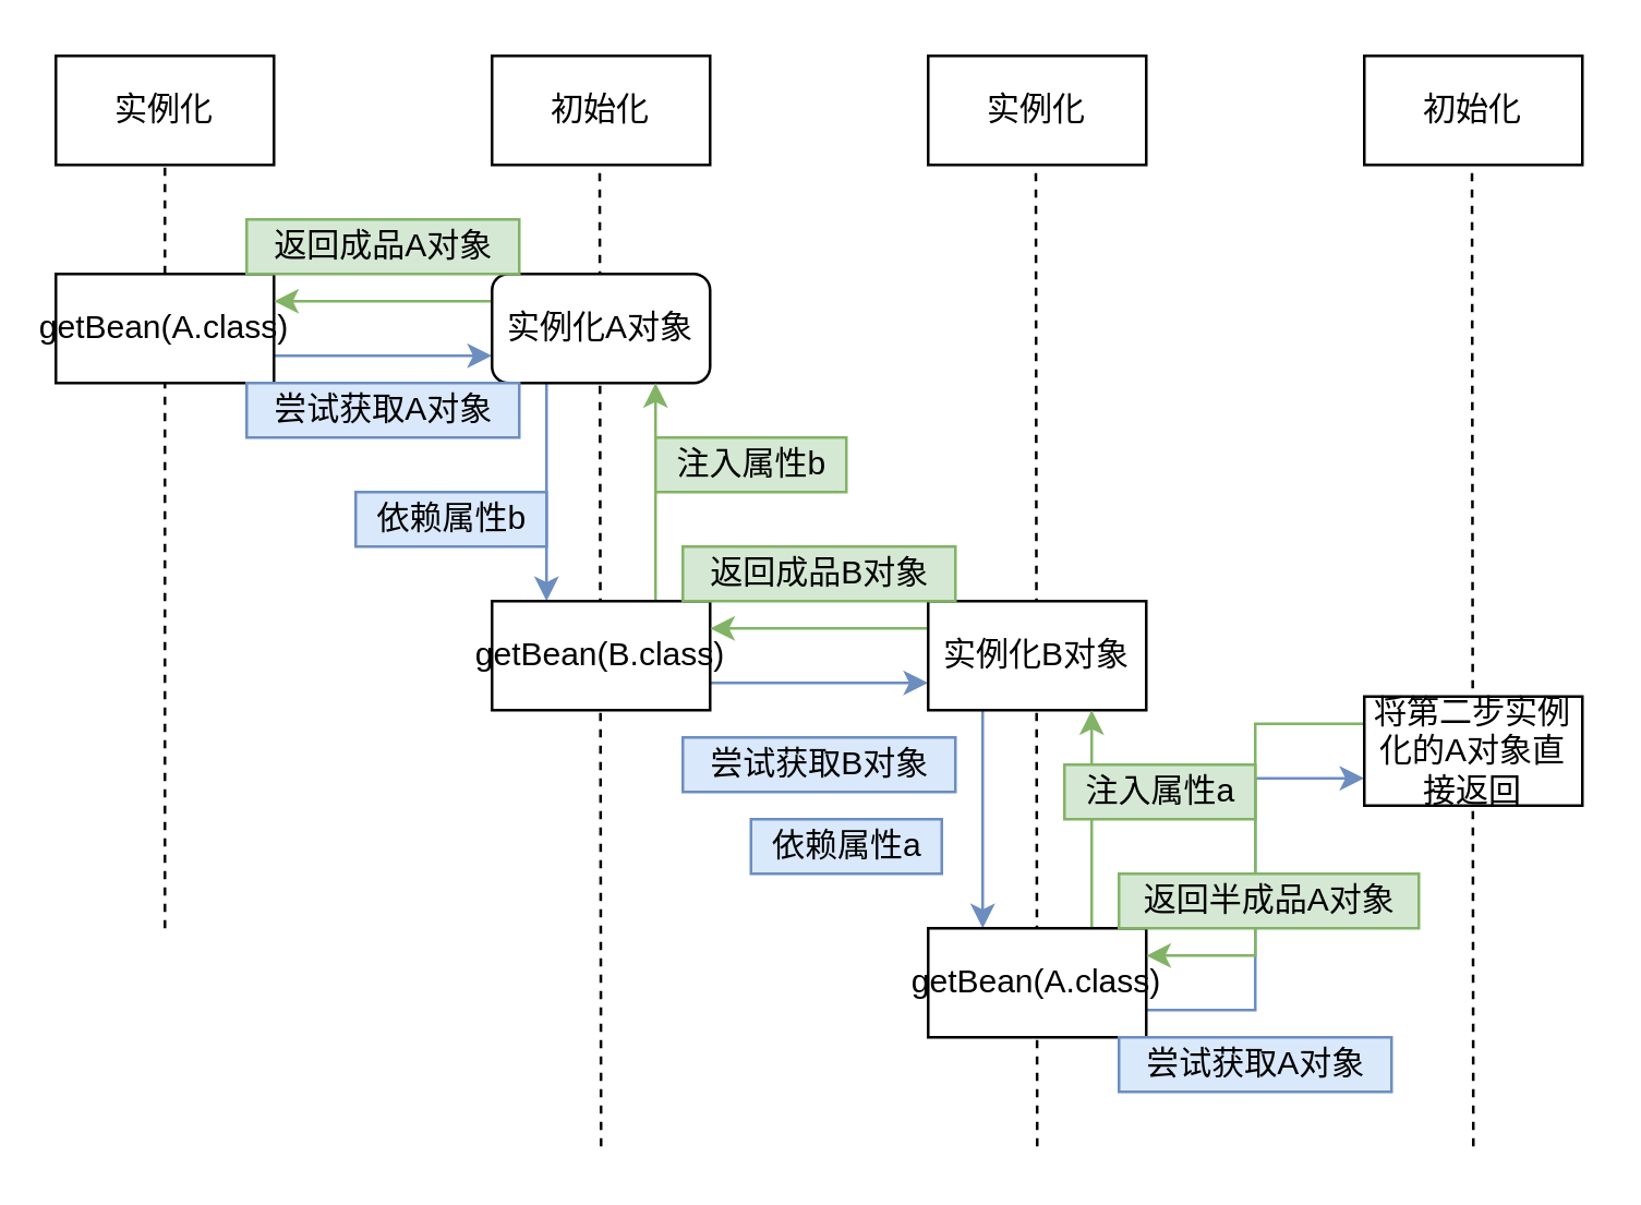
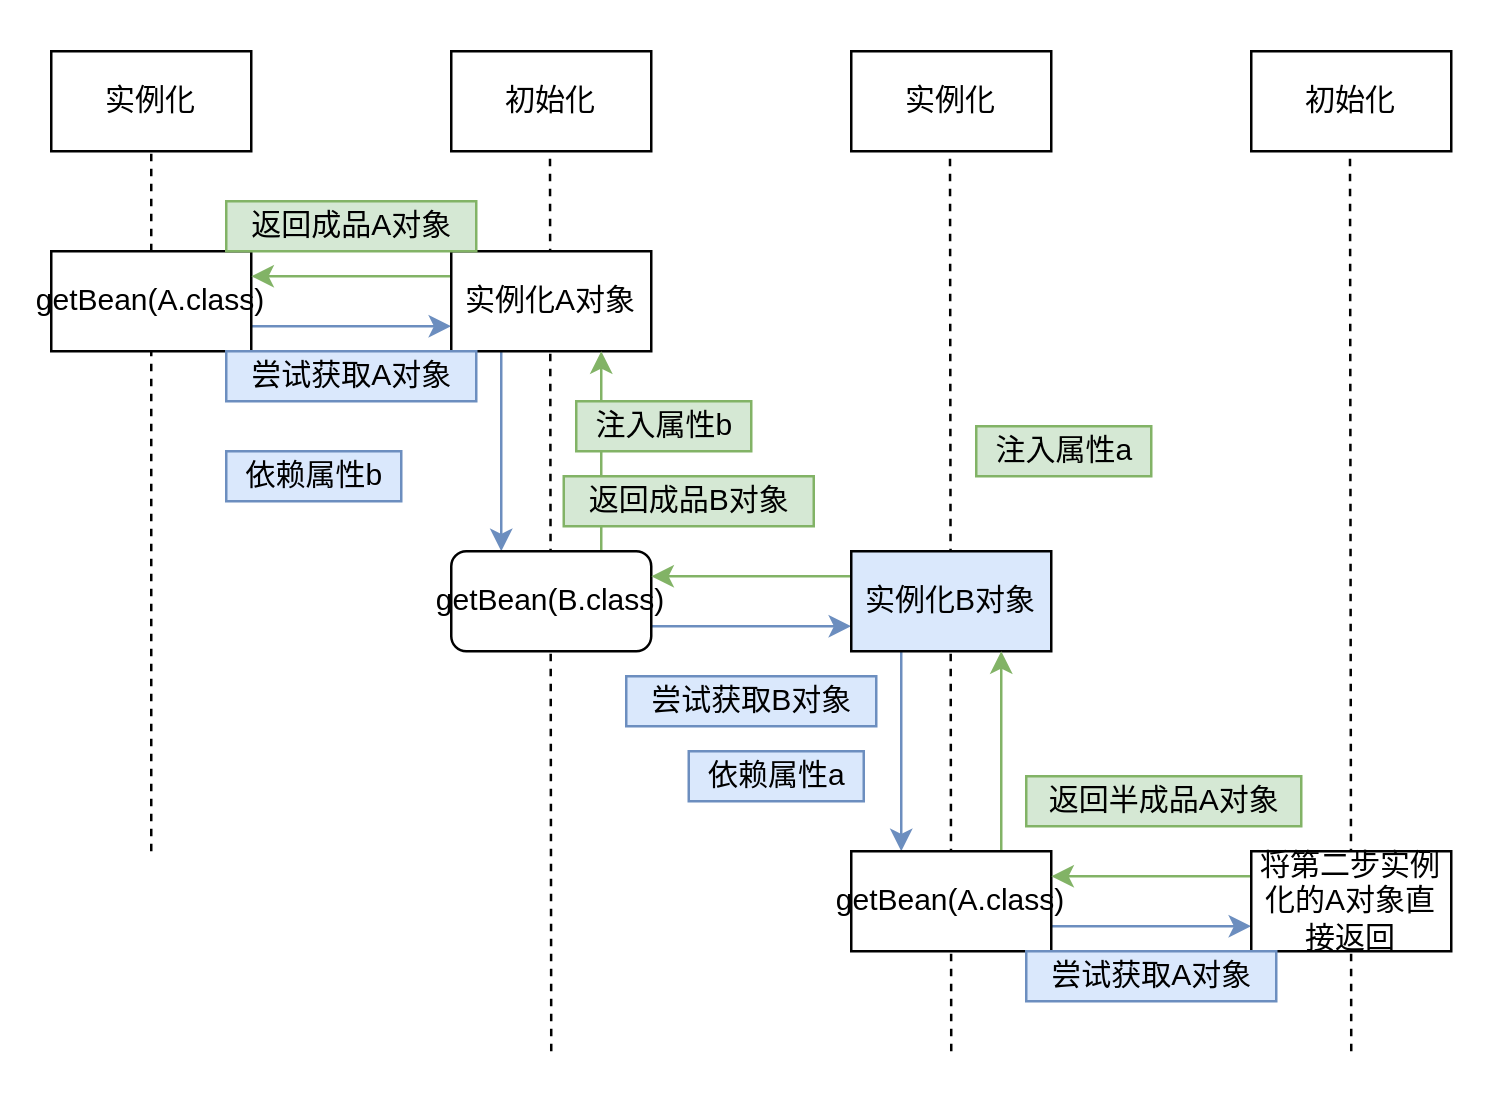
- <mxCell id="14" value="实例化A对象" style="whiteSpace=wrap;html=1;rounded=1;" vertex="1" parent="1"><mxGeometry x="180" y="100" width="80" height="40" as="geometry" /></mxCell>
+ <mxCell id="14" value="实例化A对象" style="rounded=0;whiteSpace=wrap;html=1;" vertex="1" parent="1"><mxGeometry x="180" y="100" width="80" height="40" as="geometry" /></mxCell>
- <mxCell id="29" value="注入属性b" style="text;html=1;align=center;verticalAlign=middle;resizable=0;points=[];autosize=1;strokeColor=#82b366;fillColor=#d5e8d4;" vertex="1" parent="1"><mxGeometry x="240" y="160" width="70" height="20" as="geometry" /></mxCell>
+ <mxCell id="29" value="注入属性b" style="text;html=1;align=center;verticalAlign=middle;resizable=0;points=[];autosize=1;strokeColor=#82b366;fillColor=#d5e8d4;" vertex="1" parent="1"><mxGeometry x="230" y="160" width="70" height="20" as="geometry" /></mxCell>
- <mxCell id="28" value="依赖属性b" style="text;html=1;align=center;verticalAlign=middle;resizable=0;points=[];autosize=1;strokeColor=#6c8ebf;fillColor=#dae8fc;" vertex="1" parent="1"><mxGeometry x="130" y="180" width="70" height="20" as="geometry" /></mxCell>
+ <mxCell id="28" value="依赖属性b" style="text;html=1;align=center;verticalAlign=middle;resizable=0;points=[];autosize=1;strokeColor=#6c8ebf;fillColor=#dae8fc;" vertex="1" parent="1"><mxGeometry x="90" y="180" width="70" height="20" as="geometry" /></mxCell>
- <mxCell id="35" value="返回成品B对象" style="text;html=1;align=center;verticalAlign=middle;resizable=0;points=[];autosize=1;strokeColor=#82b366;fillColor=#d5e8d4;" vertex="1" parent="1"><mxGeometry x="250" y="200" width="100" height="20" as="geometry" /></mxCell>
+ <mxCell id="35" value="返回成品B对象" style="text;html=1;align=center;verticalAlign=middle;resizable=0;points=[];autosize=1;strokeColor=#82b366;fillColor=#d5e8d4;" vertex="1" parent="1"><mxGeometry x="225" y="190" width="100" height="20" as="geometry" /></mxCell>
- <mxCell id="17" value="getBean(B.class)" style="rounded=0;whiteSpace=wrap;html=1;" vertex="1" parent="1"><mxGeometry x="180" y="220" width="80" height="40" as="geometry" /></mxCell>
+ <mxCell id="17" value="getBean(B.class)" style="whiteSpace=wrap;html=1;rounded=1;" vertex="1" parent="1"><mxGeometry x="180" y="220" width="80" height="40" as="geometry" /></mxCell>
- <mxCell id="20" value="实例化B对象" style="rounded=0;whiteSpace=wrap;html=1;" vertex="1" parent="1"><mxGeometry x="340" y="220" width="80" height="40" as="geometry" /></mxCell>
+ <mxCell id="20" value="实例化B对象" style="rounded=0;whiteSpace=wrap;html=1;fillColor=#dae8fc;" vertex="1" parent="1"><mxGeometry x="340" y="220" width="80" height="40" as="geometry" /></mxCell>
- <mxCell id="25" value="将第二步实例化的A对象直接返回" style="rounded=0;whiteSpace=wrap;html=1;" vertex="1" parent="1"><mxGeometry x="500" y="255" width="80" height="40" as="geometry" /></mxCell>
+ <mxCell id="25" value="将第二步实例化的A对象直接返回" style="rounded=0;whiteSpace=wrap;html=1;" vertex="1" parent="1"><mxGeometry x="500" y="340" width="80" height="40" as="geometry" /></mxCell>
- <mxCell id="34" value="注入属性a" style="text;html=1;align=center;verticalAlign=middle;resizable=0;points=[];autosize=1;strokeColor=#82b366;fillColor=#d5e8d4;" vertex="1" parent="1"><mxGeometry x="390" y="280" width="70" height="20" as="geometry" /></mxCell>
+ <mxCell id="34" value="注入属性a" style="text;html=1;align=center;verticalAlign=middle;resizable=0;points=[];autosize=1;strokeColor=#82b366;fillColor=#d5e8d4;" vertex="1" parent="1"><mxGeometry x="390" y="170" width="70" height="20" as="geometry" /></mxCell>
- <mxCell id="33" value="返回半成品A对象" style="text;html=1;align=center;verticalAlign=middle;resizable=0;points=[];autosize=1;strokeColor=#82b366;fillColor=#d5e8d4;" vertex="1" parent="1"><mxGeometry x="410" y="320" width="110" height="20" as="geometry" /></mxCell>
+ <mxCell id="33" value="返回半成品A对象" style="text;html=1;align=center;verticalAlign=middle;resizable=0;points=[];autosize=1;strokeColor=#82b366;fillColor=#d5e8d4;" vertex="1" parent="1"><mxGeometry x="410" y="310" width="110" height="20" as="geometry" /></mxCell>
